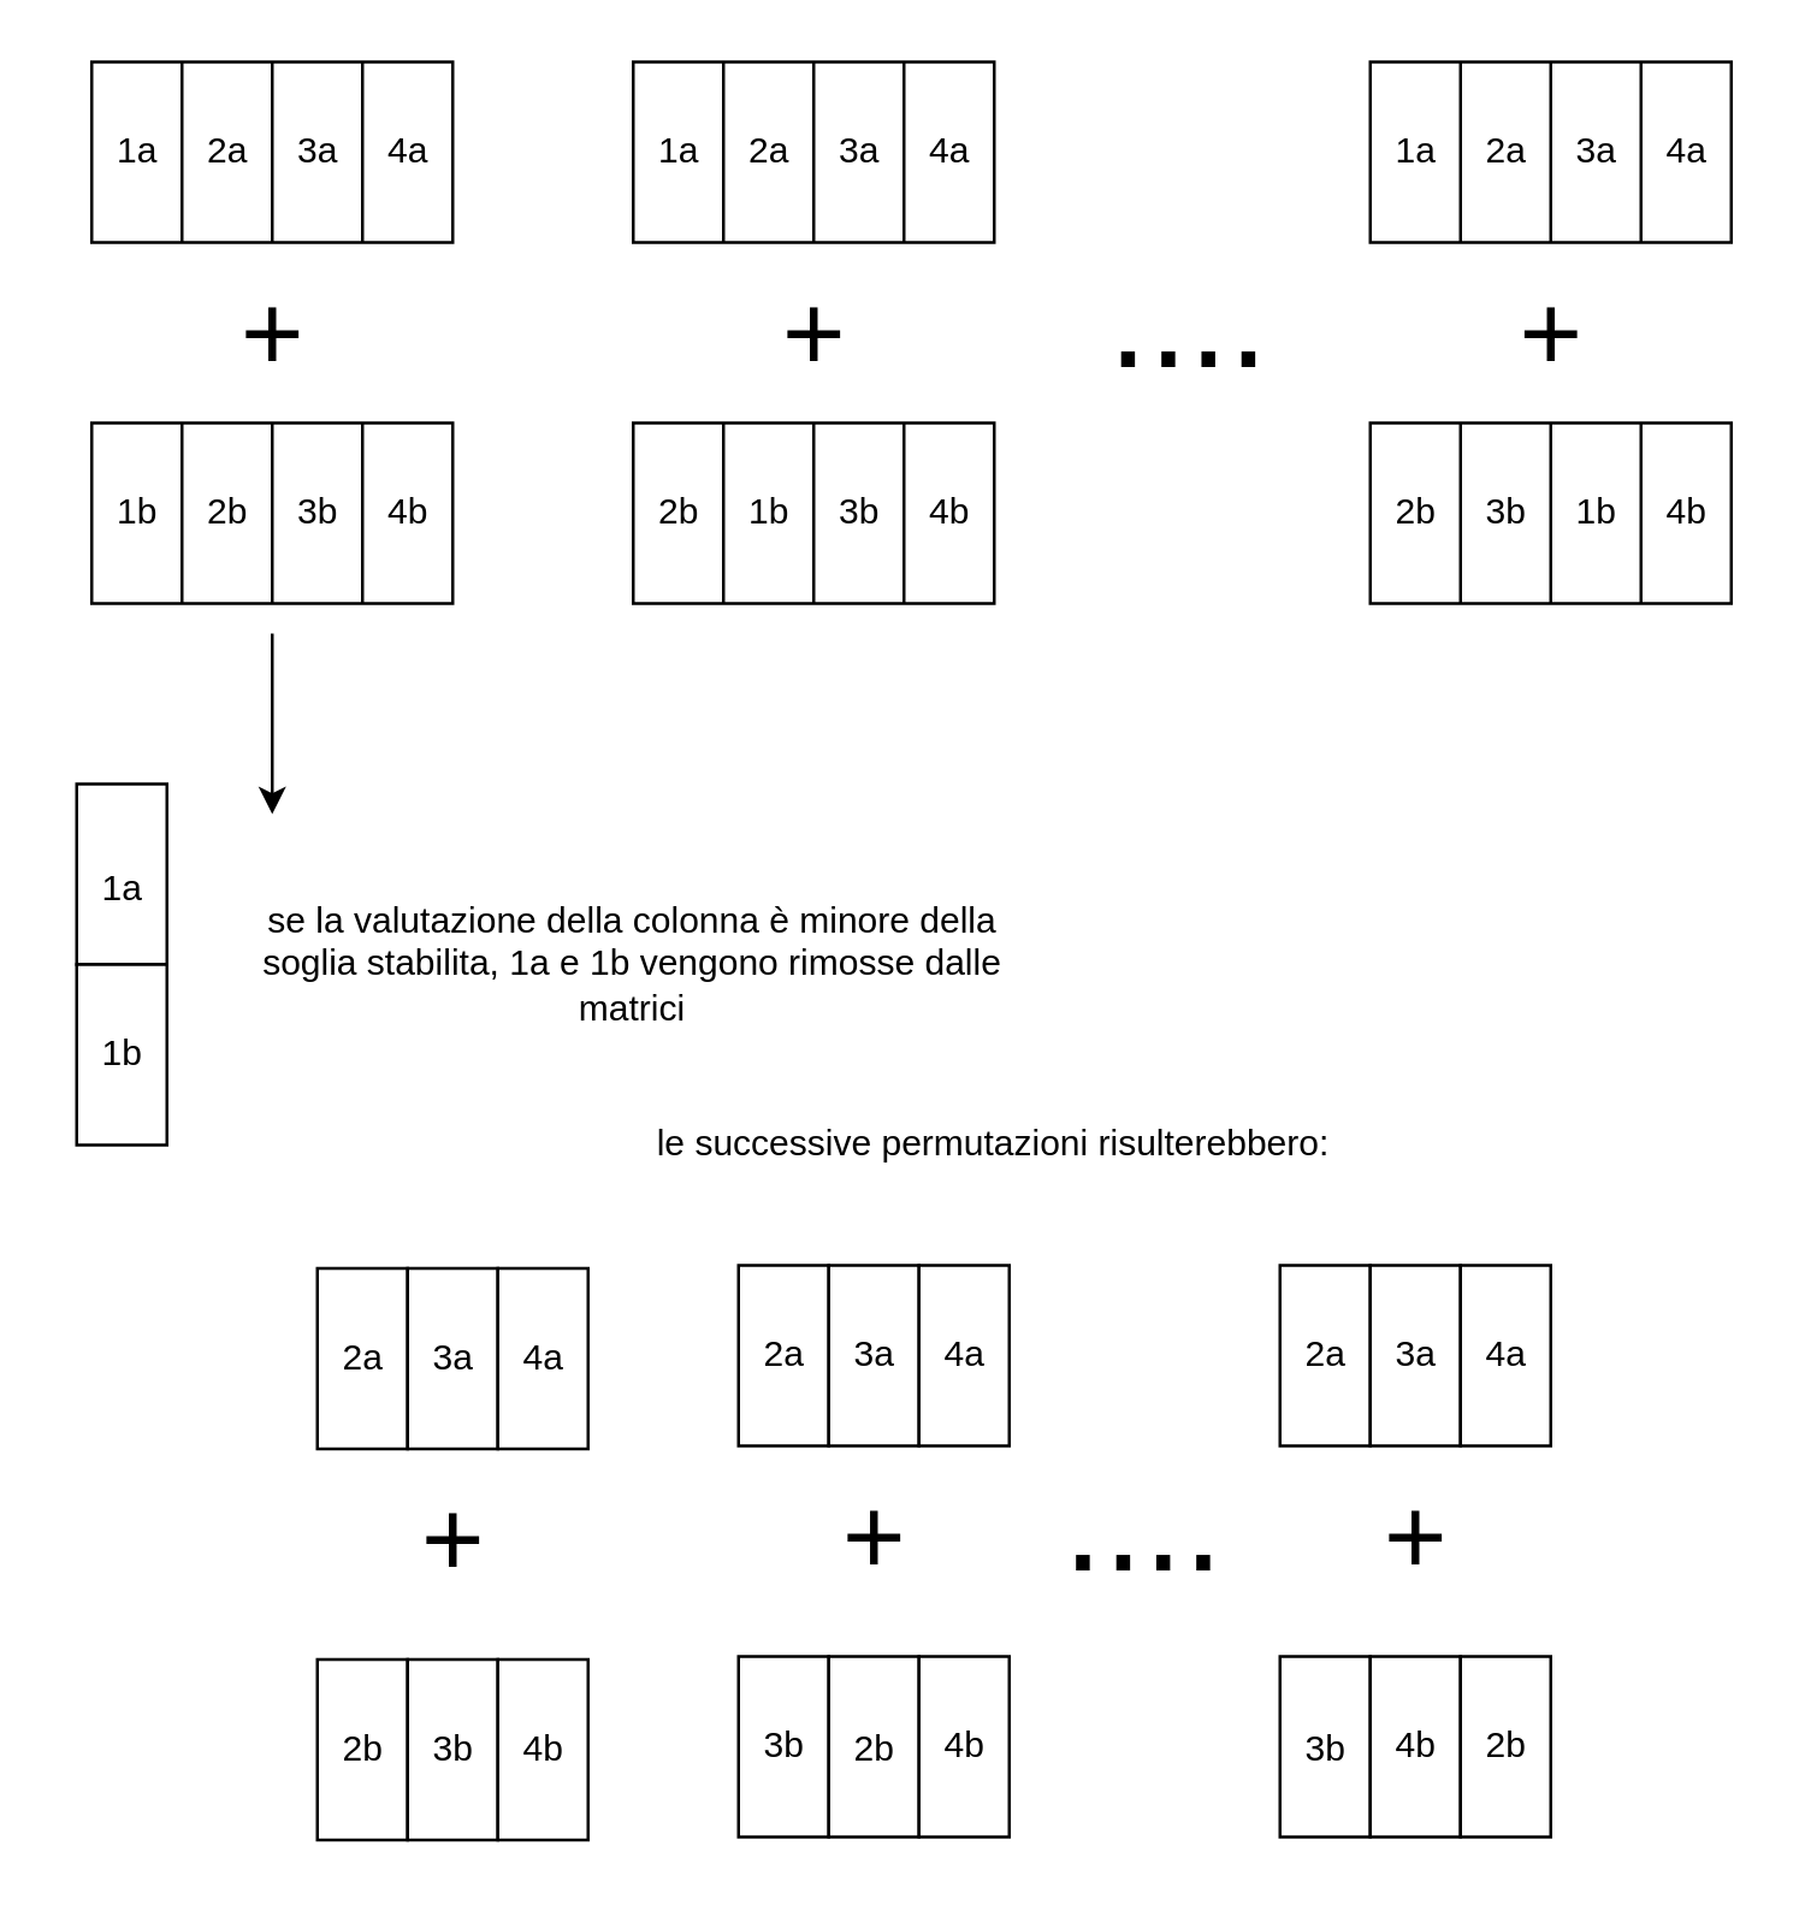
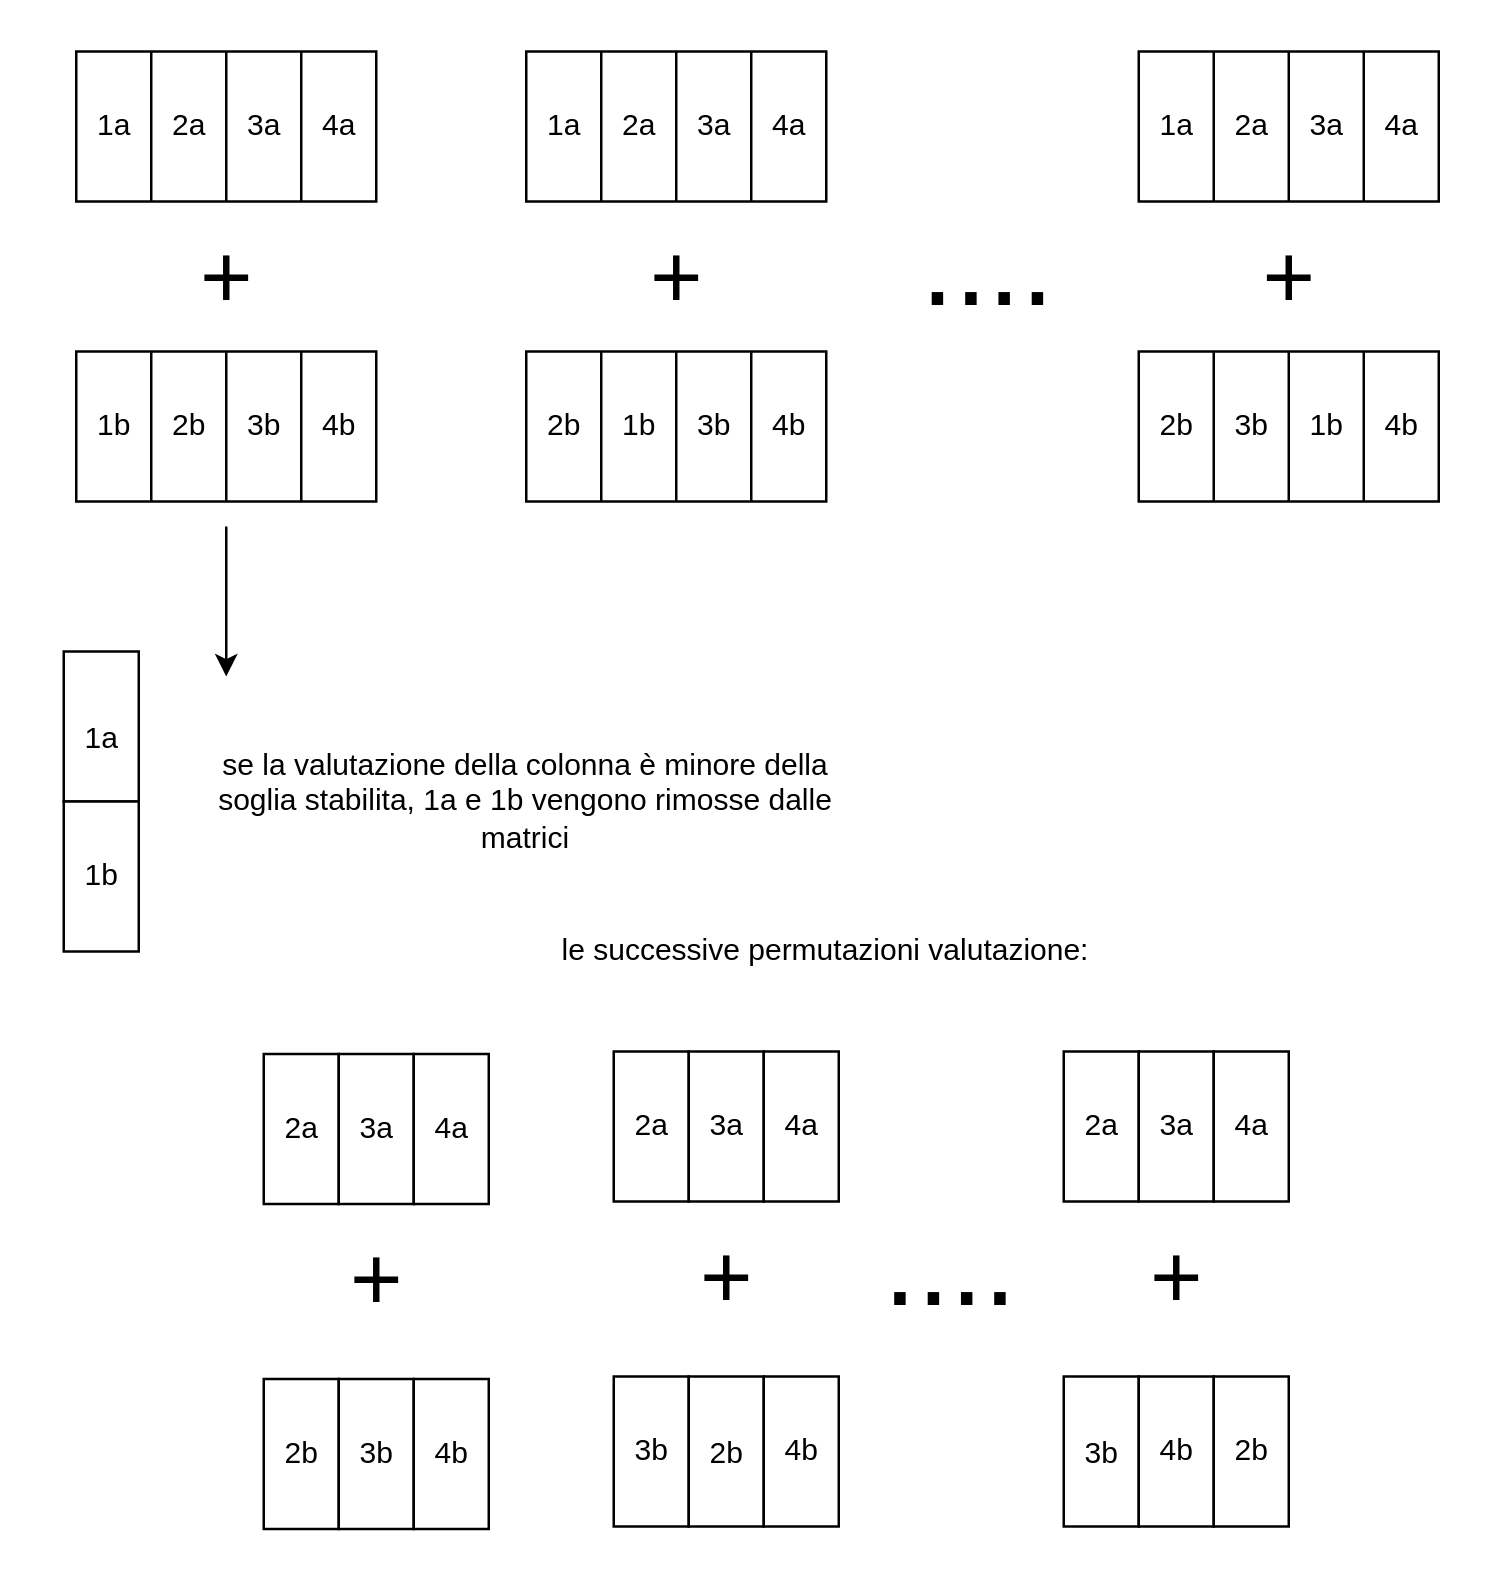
- <mxCell id="71" value="le successive permutazioni risulterebbero:" style="text;html=1;strokeColor=none;fillColor=none;align=center;verticalAlign=middle;whiteSpace=wrap;rounded=0;fontSize=12;" vertex="1" parent="1"><mxGeometry x="180" y="365" width="300" height="30" as="geometry" /></mxCell>
+ <mxCell id="71" value="le successive permutazioni valutazione:" style="text;html=1;strokeColor=none;fillColor=none;align=center;verticalAlign=middle;whiteSpace=wrap;rounded=0;fontSize=12;" vertex="1" parent="1"><mxGeometry x="180" y="365" width="300" height="30" as="geometry" /></mxCell>
